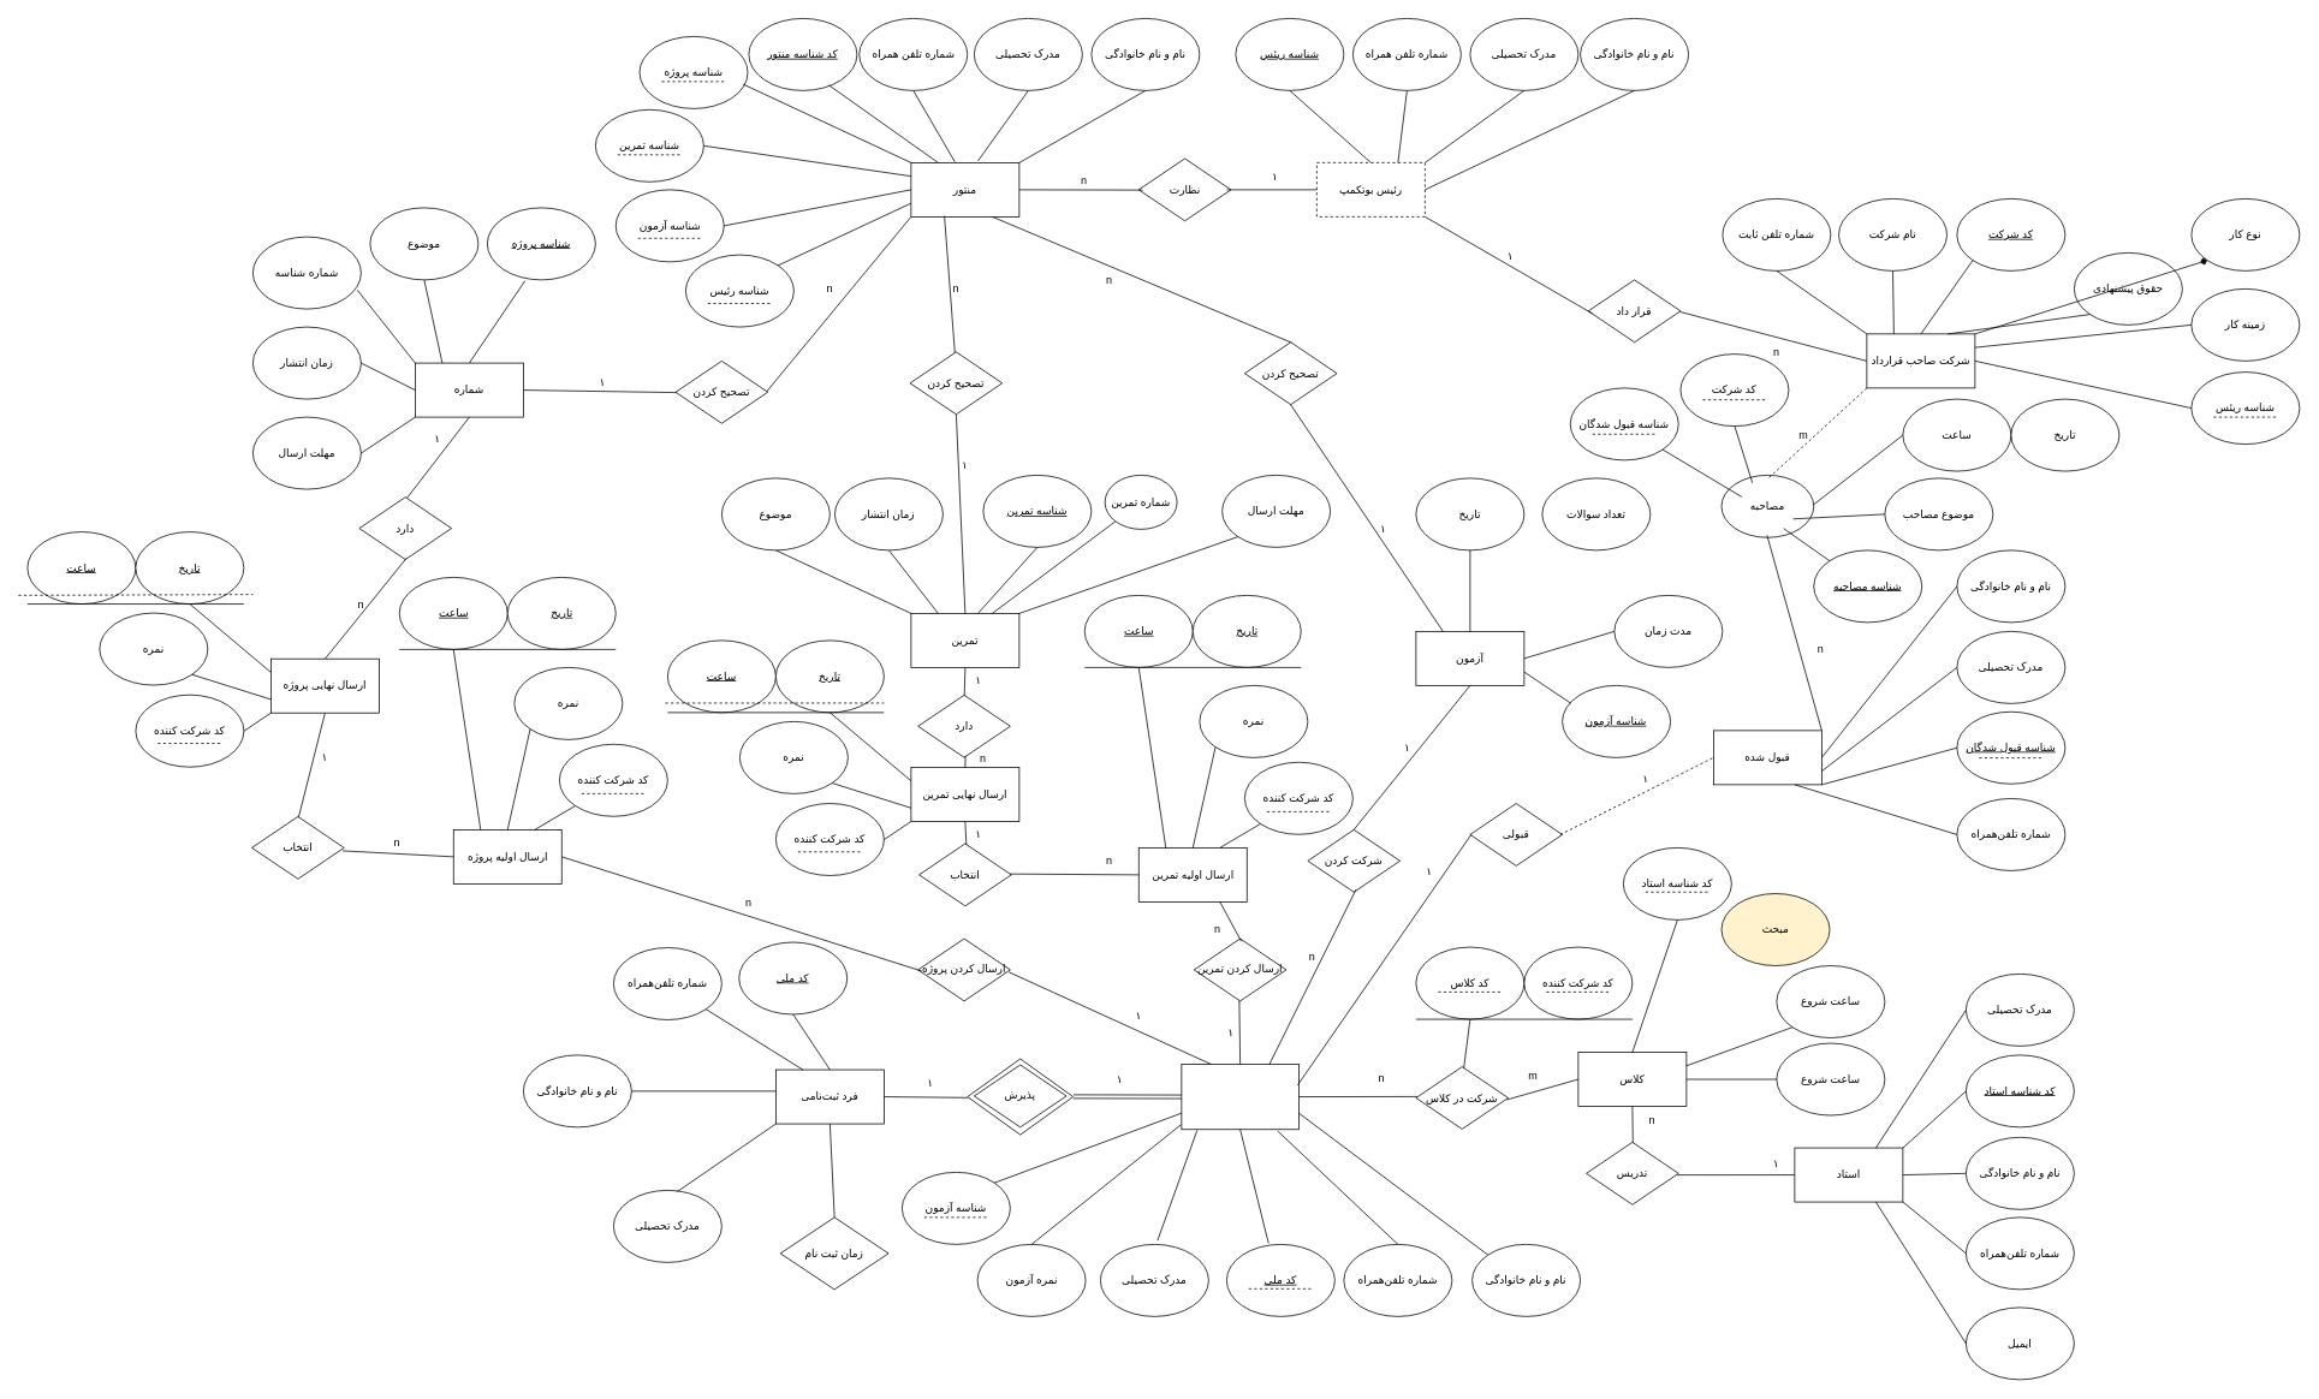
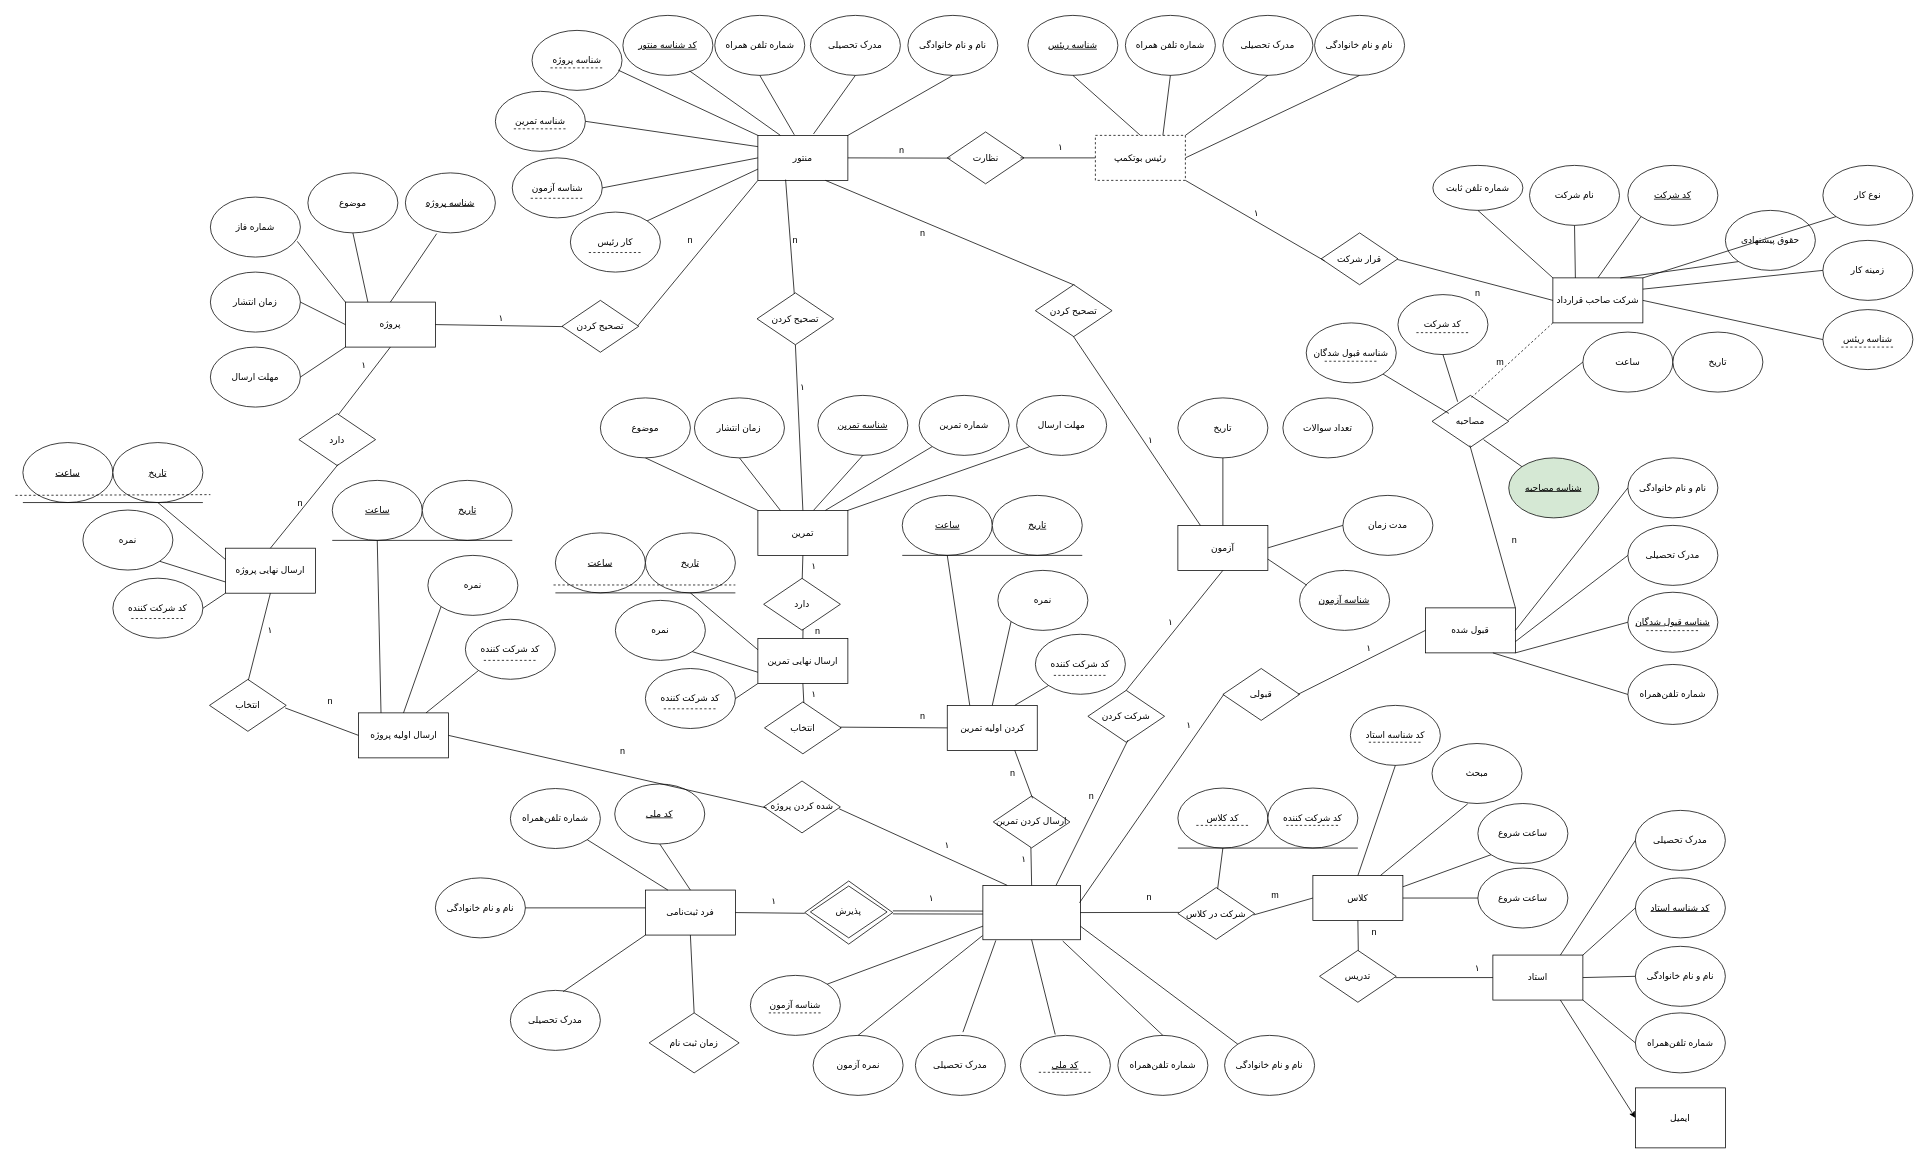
- <mxCell id="144" value="شماره تلفن ثابت" style="ellipse;whiteSpace=wrap;html=1;" vertex="1" parent="1"><mxGeometry x="1910" y="220" width="120" height="80" as="geometry" /></mxCell>
+ <mxCell id="144" value="شماره تلفن ثابت" style="ellipse;whiteSpace=wrap;html=1;" vertex="1" parent="1"><mxGeometry x="1910" y="220" width="120" height="60" as="geometry" /></mxCell>
- <mxCell id="152" value="" style="endArrow=diamond;html=1;rounded=0;entryX=0;entryY=1;entryDx=0;entryDy=0;exitX=1;exitY=0;exitDx=0;exitDy=0;" edge="1" parent="1" source="9" target="146"><mxGeometry width="50" height="50" relative="1" as="geometry"><mxPoint x="2370" y="490" as="sourcePoint" /><mxPoint x="2420" y="440" as="targetPoint" /></mxGeometry></mxCell>
+ <mxCell id="152" value="" style="endArrow=none;html=1;rounded=0;entryX=0;entryY=1;entryDx=0;entryDy=0;exitX=1;exitY=0;exitDx=0;exitDy=0;" edge="1" parent="1" source="9" target="146"><mxGeometry width="50" height="50" relative="1" as="geometry"><mxPoint x="2370" y="490" as="sourcePoint" /><mxPoint x="2420" y="440" as="targetPoint" /></mxGeometry></mxCell>
- <mxCell id="49" value="شماره شناسه" style="ellipse;whiteSpace=wrap;html=1;" vertex="1" parent="1"><mxGeometry x="280" y="262.29" width="120" height="80" as="geometry" /></mxCell>
+ <mxCell id="49" value="شماره فاز" style="ellipse;whiteSpace=wrap;html=1;" vertex="1" parent="1"><mxGeometry x="280" y="262.29" width="120" height="80" as="geometry" /></mxCell>
- <mxCell id="267" value="شناسه رئیس" style="ellipse;whiteSpace=wrap;html=1;" vertex="1" parent="1"><mxGeometry x="760" y="282.29" width="120" height="80" as="geometry" /></mxCell>
+ <mxCell id="267" value="کار رئیس" style="ellipse;whiteSpace=wrap;html=1;" vertex="1" parent="1"><mxGeometry x="760" y="282.29" width="120" height="80" as="geometry" /></mxCell>
- <mxCell id="116" value="قرار داد" style="rhombus;whiteSpace=wrap;html=1;rounded=0;shadow=0;strokeColor=default;perimeterSpacing=6;gradientColor=none;" vertex="1" parent="1"><mxGeometry x="1761.14" y="310" width="102.29" height="69.16" as="geometry" /></mxCell>
+ <mxCell id="116" value="قرار شرکت" style="rhombus;whiteSpace=wrap;html=1;rounded=0;shadow=0;strokeColor=default;perimeterSpacing=6;gradientColor=none;" vertex="1" parent="1"><mxGeometry x="1761.14" y="310" width="102.29" height="69.16" as="geometry" /></mxCell>
- <mxCell id="6" value="شماره" style="rounded=0;whiteSpace=wrap;html=1;" vertex="1" parent="1"><mxGeometry x="460" y="402.29" width="120" height="60" as="geometry" /></mxCell>
+ <mxCell id="6" value="پروژه" style="rounded=0;whiteSpace=wrap;html=1;" vertex="1" parent="1"><mxGeometry x="460" y="402.29" width="120" height="60" as="geometry" /></mxCell>
- <mxCell id="41" value="شماره تمرین" style="ellipse;whiteSpace=wrap;html=1;" vertex="1" parent="1"><mxGeometry x="1225" y="526.67" width="80" height="60" as="geometry" /></mxCell>
+ <mxCell id="41" value="شماره تمرین" style="ellipse;whiteSpace=wrap;html=1;" vertex="1" parent="1"><mxGeometry x="1225" y="526.67" width="120" height="80" as="geometry" /></mxCell>
- <mxCell id="129" value="مصاحبه" style="ellipse;whiteSpace=wrap;html=1;shadow=0;strokeColor=default;perimeterSpacing=6;gradientColor=none;" vertex="1" parent="1"><mxGeometry x="1908.86" y="526.67" width="102.29" height="69.16" as="geometry" /></mxCell>
+ <mxCell id="129" value="مصاحبه" style="rhombus;whiteSpace=wrap;html=1;rounded=0;shadow=0;strokeColor=default;perimeterSpacing=6;gradientColor=none;" vertex="1" parent="1"><mxGeometry x="1908.86" y="526.67" width="102.29" height="69.16" as="geometry" /></mxCell>
- <mxCell id="157" value="موضوع مصاحب" style="ellipse;whiteSpace=wrap;html=1;" vertex="1" parent="1"><mxGeometry x="2090" y="530" width="120" height="80" as="geometry" /></mxCell>
- <mxCell id="158" value="" style="endArrow=none;html=1;rounded=0;entryX=0;entryY=0.5;entryDx=0;entryDy=0;exitX=0.746;exitY=0.672;exitDx=0;exitDy=0;exitPerimeter=0;" edge="1" parent="1" source="129" target="157"><mxGeometry width="50" height="50" relative="1" as="geometry"><mxPoint x="1990" y="630" as="sourcePoint" /><mxPoint x="1990" y="680" as="targetPoint" /></mxGeometry></mxCell>
- <mxCell id="280" value="&lt;u&gt;شناسه مصاحبه&lt;/u&gt;" style="ellipse;whiteSpace=wrap;html=1;" vertex="1" parent="1"><mxGeometry x="2011.15" y="610" width="120" height="80" as="geometry" /></mxCell>
+ <mxCell id="280" value="&lt;u&gt;شناسه مصاحبه&lt;/u&gt;" style="ellipse;whiteSpace=wrap;html=1;fillColor=#d5e8d4;" vertex="1" parent="1"><mxGeometry x="2011.15" y="610" width="120" height="80" as="geometry" /></mxCell>
- <mxCell id="126" value="" style="endArrow=none;html=1;rounded=0;entryX=0;entryY=0.5;entryDx=0;entryDy=0;exitX=0.927;exitY=0.5;exitDx=0;exitDy=0;exitPerimeter=0;dashed=1;" edge="1" parent="1" source="123" target="125"><mxGeometry width="50" height="50" relative="1" as="geometry"><mxPoint x="1580" y="860" as="sourcePoint" /><mxPoint x="1630" y="810" as="targetPoint" /></mxGeometry></mxCell>
+ <mxCell id="126" value="" style="endArrow=none;html=1;rounded=0;entryX=0;entryY=0.5;entryDx=0;entryDy=0;exitX=0.927;exitY=0.5;exitDx=0;exitDy=0;exitPerimeter=0;" edge="1" parent="1" source="123" target="125"><mxGeometry width="50" height="50" relative="1" as="geometry"><mxPoint x="1580" y="860" as="sourcePoint" /><mxPoint x="1630" y="810" as="targetPoint" /></mxGeometry></mxCell>
- <mxCell id="217" value="ارسال اولیه پروژه" style="rounded=0;whiteSpace=wrap;html=1;" vertex="1" parent="1"><mxGeometry x="502.5" y="920" width="120" height="60" as="geometry" /></mxCell>
+ <mxCell id="217" value="ارسال اولیه پروژه" style="rounded=0;whiteSpace=wrap;html=1;" vertex="1" parent="1"><mxGeometry x="477.5" y="950" width="120" height="60" as="geometry" /></mxCell>
- <mxCell id="192" value="ارسال اولیه تمرین" style="rounded=0;whiteSpace=wrap;html=1;" vertex="1" parent="1"><mxGeometry x="1262.5" y="940" width="120" height="60" as="geometry" /></mxCell>
+ <mxCell id="192" value="کردن اولیه تمرین" style="rounded=0;whiteSpace=wrap;html=1;" vertex="1" parent="1"><mxGeometry x="1262.5" y="940" width="120" height="60" as="geometry" /></mxCell>
- <mxCell id="102" value="مبحث" style="ellipse;whiteSpace=wrap;html=1;fillColor=#fff2cc;" vertex="1" parent="1"><mxGeometry x="1908.86" y="990.84" width="120" height="80" as="geometry" /></mxCell>
+ <mxCell id="102" value="مبحث" style="ellipse;whiteSpace=wrap;html=1;" vertex="1" parent="1"><mxGeometry x="1908.86" y="990.84" width="120" height="80" as="geometry" /></mxCell>
- <mxCell id="194" value="ارسال کردن پروژه" style="rhombus;whiteSpace=wrap;html=1;rounded=0;shadow=0;strokeColor=default;perimeterSpacing=6;gradientColor=none;" vertex="1" parent="1"><mxGeometry x="1017.71" y="1040.84" width="102.29" height="69.16" as="geometry" /></mxCell>
+ <mxCell id="194" value="شده کردن پروژه" style="rhombus;whiteSpace=wrap;html=1;rounded=0;shadow=0;strokeColor=default;perimeterSpacing=6;gradientColor=none;" vertex="1" parent="1"><mxGeometry x="1017.71" y="1040.84" width="102.29" height="69.16" as="geometry" /></mxCell>
- <mxCell id="193" value="ارسال کردن تمرین" style="rhombus;whiteSpace=wrap;html=1;rounded=0;shadow=0;strokeColor=default;perimeterSpacing=6;gradientColor=none;" vertex="1" parent="1"><mxGeometry x="1323.85" y="1040.84" width="102.29" height="69.16" as="geometry" /></mxCell>
+ <mxCell id="193" value="ارسال کردن تمرین" style="rhombus;whiteSpace=wrap;html=1;rounded=0;shadow=0;strokeColor=default;perimeterSpacing=6;gradientColor=none;" vertex="1" parent="1"><mxGeometry x="1323.85" y="1060.84" width="102.29" height="69.16" as="geometry" /></mxCell>
+ <mxCell id="175" value="" style="endArrow=none;html=1;rounded=0;entryX=0.397;entryY=1.005;entryDx=0;entryDy=0;exitX=0.75;exitY=0;exitDx=0;exitDy=0;entryPerimeter=0;" edge="1" parent="1" source="166" target="102"><mxGeometry width="50" height="50" relative="1" as="geometry"><mxPoint x="1865.29" y="1155" as="sourcePoint" /><mxPoint x="1872.29" y="1100" as="targetPoint" /></mxGeometry></mxCell>
- <mxCell id="100" value="" style="endArrow=none;html=1;rounded=0;entryX=0;entryY=0.5;entryDx=0;entryDy=0;exitX=0.75;exitY=1;exitDx=0;exitDy=0;" edge="1" parent="1" source="88" target="95"><mxGeometry width="50" height="50" relative="1" as="geometry"><mxPoint x="1780" y="1290" as="sourcePoint" /><mxPoint x="1830" y="1240" as="targetPoint" /></mxGeometry></mxCell>
+ <mxCell id="100" value="" style="endArrow=classic;html=1;rounded=0;entryX=0;entryY=0.5;entryDx=0;entryDy=0;exitX=0.75;exitY=1;exitDx=0;exitDy=0;" edge="1" parent="1" source="88" target="95"><mxGeometry width="50" height="50" relative="1" as="geometry"><mxPoint x="1780" y="1290" as="sourcePoint" /><mxPoint x="1830" y="1240" as="targetPoint" /></mxGeometry></mxCell>
- <mxCell id="95" value="ایمیل" style="ellipse;whiteSpace=wrap;html=1;" vertex="1" parent="1"><mxGeometry x="2180" y="1450" width="120" height="80" as="geometry" /></mxCell>
+ <mxCell id="95" value="ایمیل" style="whiteSpace=wrap;html=1;rounded=0;" vertex="1" parent="1"><mxGeometry x="2180" y="1450" width="120" height="80" as="geometry" /></mxCell>
